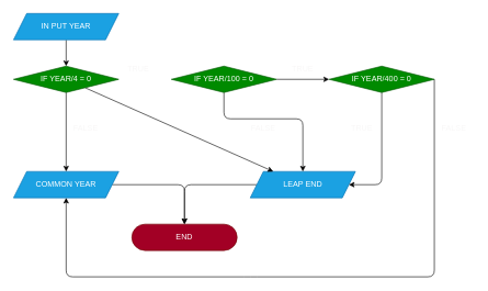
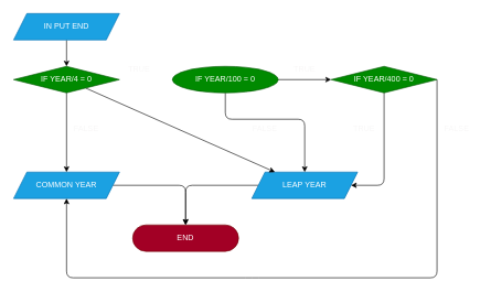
- <mxCell id="4" value="IN PUT YEAR" style="shape=parallelogram;perimeter=parallelogramPerimeter;whiteSpace=wrap;html=1;fixedSize=1;fillColor=#1ba1e2;fontColor=#ffffff;strokeColor=#006EAF;" parent="1" vertex="1"><mxGeometry x="20" y="20" width="160" height="40" as="geometry" /></mxCell>
+ <mxCell id="4" value="IN PUT END" style="shape=parallelogram;perimeter=parallelogramPerimeter;whiteSpace=wrap;html=1;fixedSize=1;fillColor=#1ba1e2;fontColor=#ffffff;strokeColor=#006EAF;" parent="1" vertex="1"><mxGeometry x="20" y="20" width="160" height="40" as="geometry" /></mxCell>
- <mxCell id="14" value="IF YEAR/100 = 0" style="rhombus;whiteSpace=wrap;html=1;fillColor=#008a00;fontColor=#ffffff;strokeColor=#005700;" parent="1" vertex="1"><mxGeometry x="260" y="100" width="160" height="40" as="geometry" /></mxCell>
+ <mxCell id="14" value="IF YEAR/100 = 0" style="ellipse;whiteSpace=wrap;html=1;fillColor=#008a00;fontColor=#ffffff;strokeColor=#005700;" parent="1" vertex="1"><mxGeometry x="260" y="100" width="160" height="40" as="geometry" /></mxCell>
- <mxCell id="6" value="LEAP END" style="shape=parallelogram;perimeter=parallelogramPerimeter;whiteSpace=wrap;html=1;fixedSize=1;fillColor=#1ba1e2;fontColor=#ffffff;strokeColor=#006EAF;" parent="1" vertex="1"><mxGeometry x="380" y="260" width="160" height="40" as="geometry" /></mxCell>
+ <mxCell id="6" value="LEAP YEAR" style="shape=parallelogram;perimeter=parallelogramPerimeter;whiteSpace=wrap;html=1;fixedSize=1;fillColor=#1ba1e2;fontColor=#ffffff;strokeColor=#006EAF;" parent="1" vertex="1"><mxGeometry x="380" y="260" width="160" height="40" as="geometry" /></mxCell>
